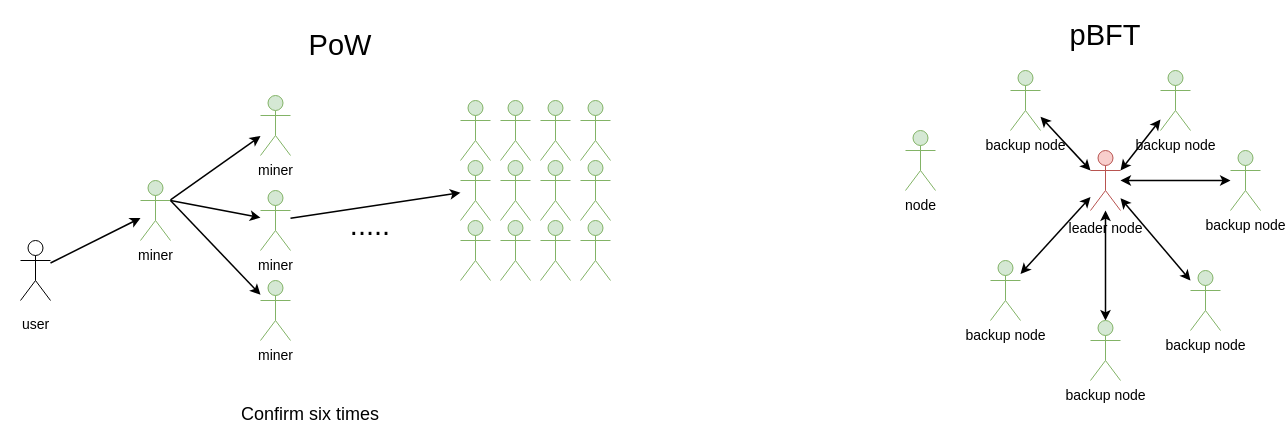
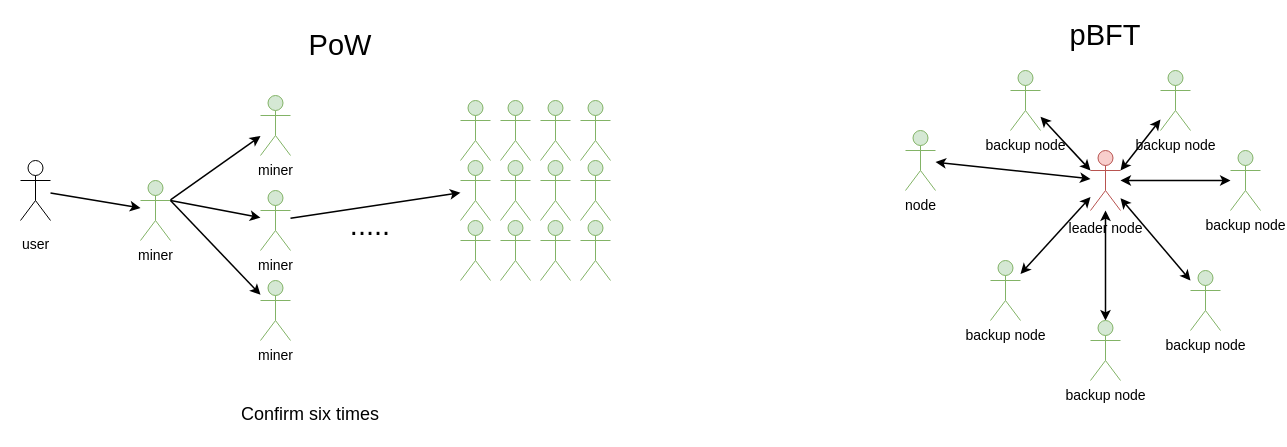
+ <mxCell id="37" value="" style="endArrow=classic;html=1;rounded=0;strokeWidth=1.5;fontSize=18;startArrow=classic;startFill=1;" parent="1" source="29" target="30" edge="1"><mxGeometry width="50" height="50" relative="1" as="geometry"><mxPoint x="930" y="340" as="sourcePoint" /><mxPoint x="980" y="290" as="targetPoint" /></mxGeometry></mxCell>
- <mxCell id="2" value="&lt;font style=&quot;font-size: 14px;&quot;&gt;user&lt;/font&gt;" style="shape=umlActor;verticalLabelPosition=bottom;verticalAlign=top;html=1;outlineConnect=0;fontSize=24;" parent="1" vertex="1"><mxGeometry x="20" y="240" width="30" height="60" as="geometry" /></mxCell>
+ <mxCell id="2" value="&lt;font style=&quot;font-size: 14px;&quot;&gt;user&lt;/font&gt;" style="shape=umlActor;verticalLabelPosition=bottom;verticalAlign=top;html=1;outlineConnect=0;fontSize=24;" parent="1" vertex="1"><mxGeometry x="20" y="160" width="30" height="60" as="geometry" /></mxCell>
